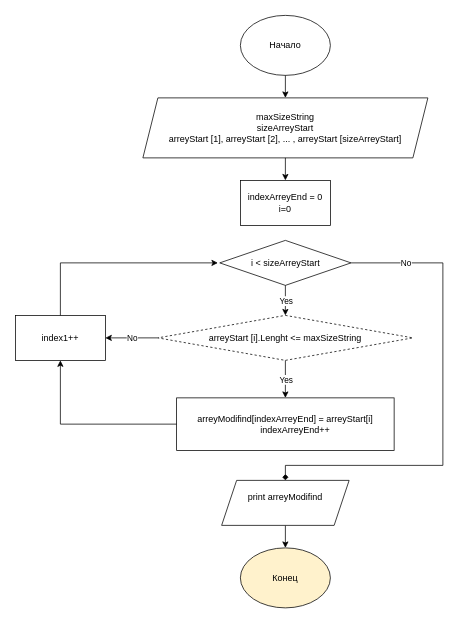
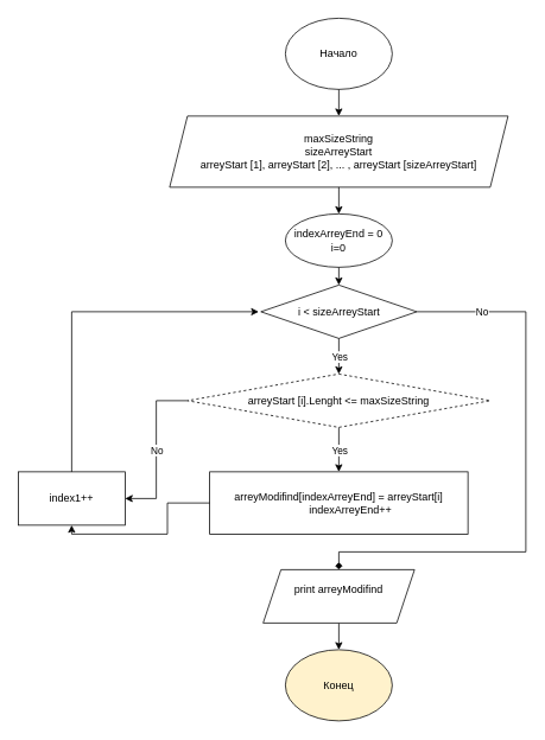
- <mxCell id="5" value="indexArreyEnd = 0&lt;br&gt;i=0" style="rounded=0;whiteSpace=wrap;html=1;" parent="1" vertex="1"><mxGeometry x="320" y="240" width="120" height="60" as="geometry" /></mxCell>
+ <mxCell id="5" value="indexArreyEnd = 0&lt;br&gt;i=0" style="ellipse;whiteSpace=wrap;html=1;" parent="1" vertex="1"><mxGeometry x="320" y="240" width="120" height="60" as="geometry" /></mxCell>
+ <mxCell id="10" value="" style="endArrow=classic;html=1;rounded=0;exitX=0.5;exitY=1;exitDx=0;exitDy=0;entryX=0.5;entryY=0;entryDx=0;entryDy=0;" parent="1" source="5" target="7" edge="1"><mxGeometry width="50" height="50" relative="1" as="geometry"><mxPoint x="380" y="370" as="sourcePoint" /><mxPoint x="430" y="320" as="targetPoint" /></mxGeometry></mxCell>
- <mxCell id="18" value="index1++" style="rounded=0;whiteSpace=wrap;html=1;" parent="1" vertex="1"><mxGeometry x="20" y="420" width="120" height="60" as="geometry" /></mxCell>
+ <mxCell id="18" value="index1++" style="rounded=0;whiteSpace=wrap;html=1;" parent="1" vertex="1"><mxGeometry x="20" y="530" width="120" height="60" as="geometry" /></mxCell>
